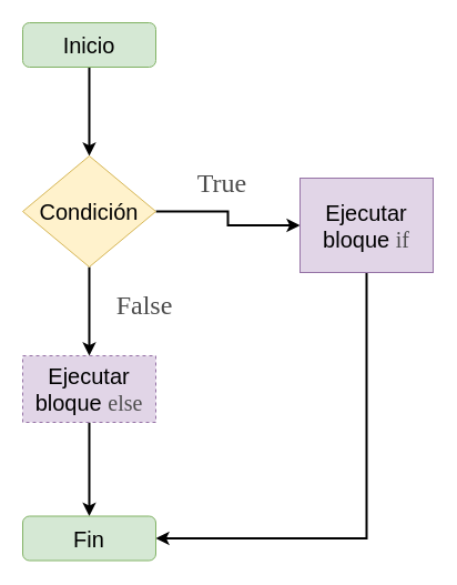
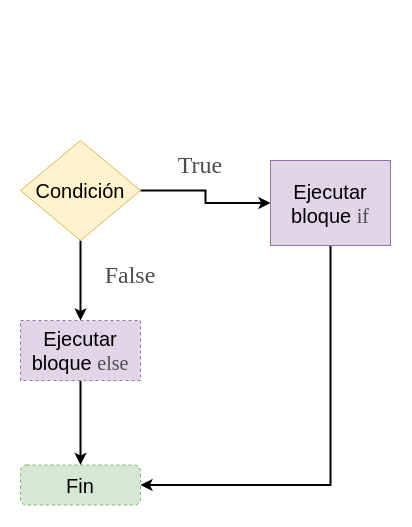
- <mxCell id="3" value="&lt;font face=&quot;Helvetica&quot; color=&quot;#000000&quot;&gt;Inicio&lt;/font&gt;" style="rounded=1;whiteSpace=wrap;html=1;fontFamily=Cascadia Code;fontSource=https%3A%2F%2Ffonts.googleapis.com%2Fcss%3Ffamily%3DCascadia%2BCode;fontSize=20;fillColor=#d5e8d4;strokeColor=#82b366;" vertex="1" parent="1"><mxGeometry x="20" y="20" width="120" height="40" as="geometry" /></mxCell>
- <mxCell id="2" value="" style="edgeStyle=orthogonalEdgeStyle;rounded=0;orthogonalLoop=1;jettySize=auto;html=1;fontFamily=Helvetica;fontSize=20;fontColor=#000000;strokeWidth=2;" edge="1" parent="1" source="3" target="6"><mxGeometry relative="1" as="geometry" /></mxCell>
- <mxCell id="12" value="&lt;font face=&quot;Helvetica&quot; color=&quot;#000000&quot;&gt;Fin&lt;/font&gt;" style="rounded=1;whiteSpace=wrap;html=1;fontFamily=Cascadia Code;fontSource=https%3A%2F%2Ffonts.googleapis.com%2Fcss%3Ffamily%3DCascadia%2BCode;fontSize=20;fillColor=#d5e8d4;strokeColor=#82b366;" vertex="1" parent="1"><mxGeometry x="20" y="464.5" width="120" height="40" as="geometry" /></mxCell>
+ <mxCell id="12" value="&lt;font face=&quot;Helvetica&quot; color=&quot;#000000&quot;&gt;Fin&lt;/font&gt;" style="rounded=1;whiteSpace=wrap;html=1;fontFamily=Cascadia Code;fontSource=https%3A%2F%2Ffonts.googleapis.com%2Fcss%3Ffamily%3DCascadia%2BCode;fontSize=20;fillColor=#d5e8d4;strokeColor=#82b366;dashed=1;" vertex="1" parent="1"><mxGeometry x="20" y="464.5" width="120" height="40" as="geometry" /></mxCell>
